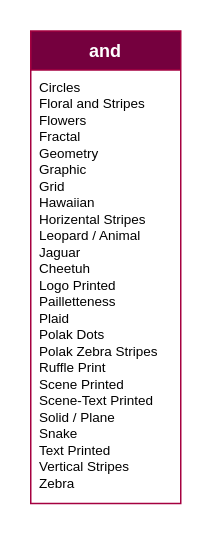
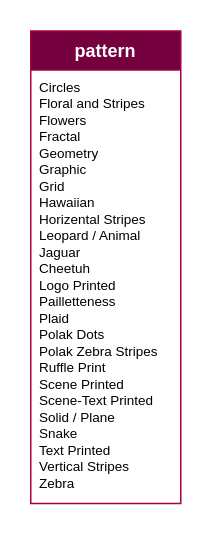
- <mxCell id="2" value="and" style="swimlane;fontStyle=1;align=center;verticalAlign=top;childLayout=stackLayout;horizontal=1;startSize=26;horizontalStack=0;resizeParent=1;resizeLast=0;collapsible=1;marginBottom=0;rounded=0;shadow=0;strokeWidth=1;fillColor=#75003E;strokeColor=#A50040;fontColor=#ffffff;" parent="1" vertex="1"><mxGeometry x="20" y="20" width="100" height="315" as="geometry"><mxRectangle x="240" y="268" width="160" height="26" as="alternateBounds" /></mxGeometry></mxCell>
+ <mxCell id="2" value="pattern" style="swimlane;fontStyle=1;align=center;verticalAlign=top;childLayout=stackLayout;horizontal=1;startSize=26;horizontalStack=0;resizeParent=1;resizeLast=0;collapsible=1;marginBottom=0;rounded=0;shadow=0;strokeWidth=1;fillColor=#75003E;strokeColor=#A50040;fontColor=#ffffff;" parent="1" vertex="1"><mxGeometry x="20" y="20" width="100" height="315" as="geometry"><mxRectangle x="240" y="268" width="160" height="26" as="alternateBounds" /></mxGeometry></mxCell>
